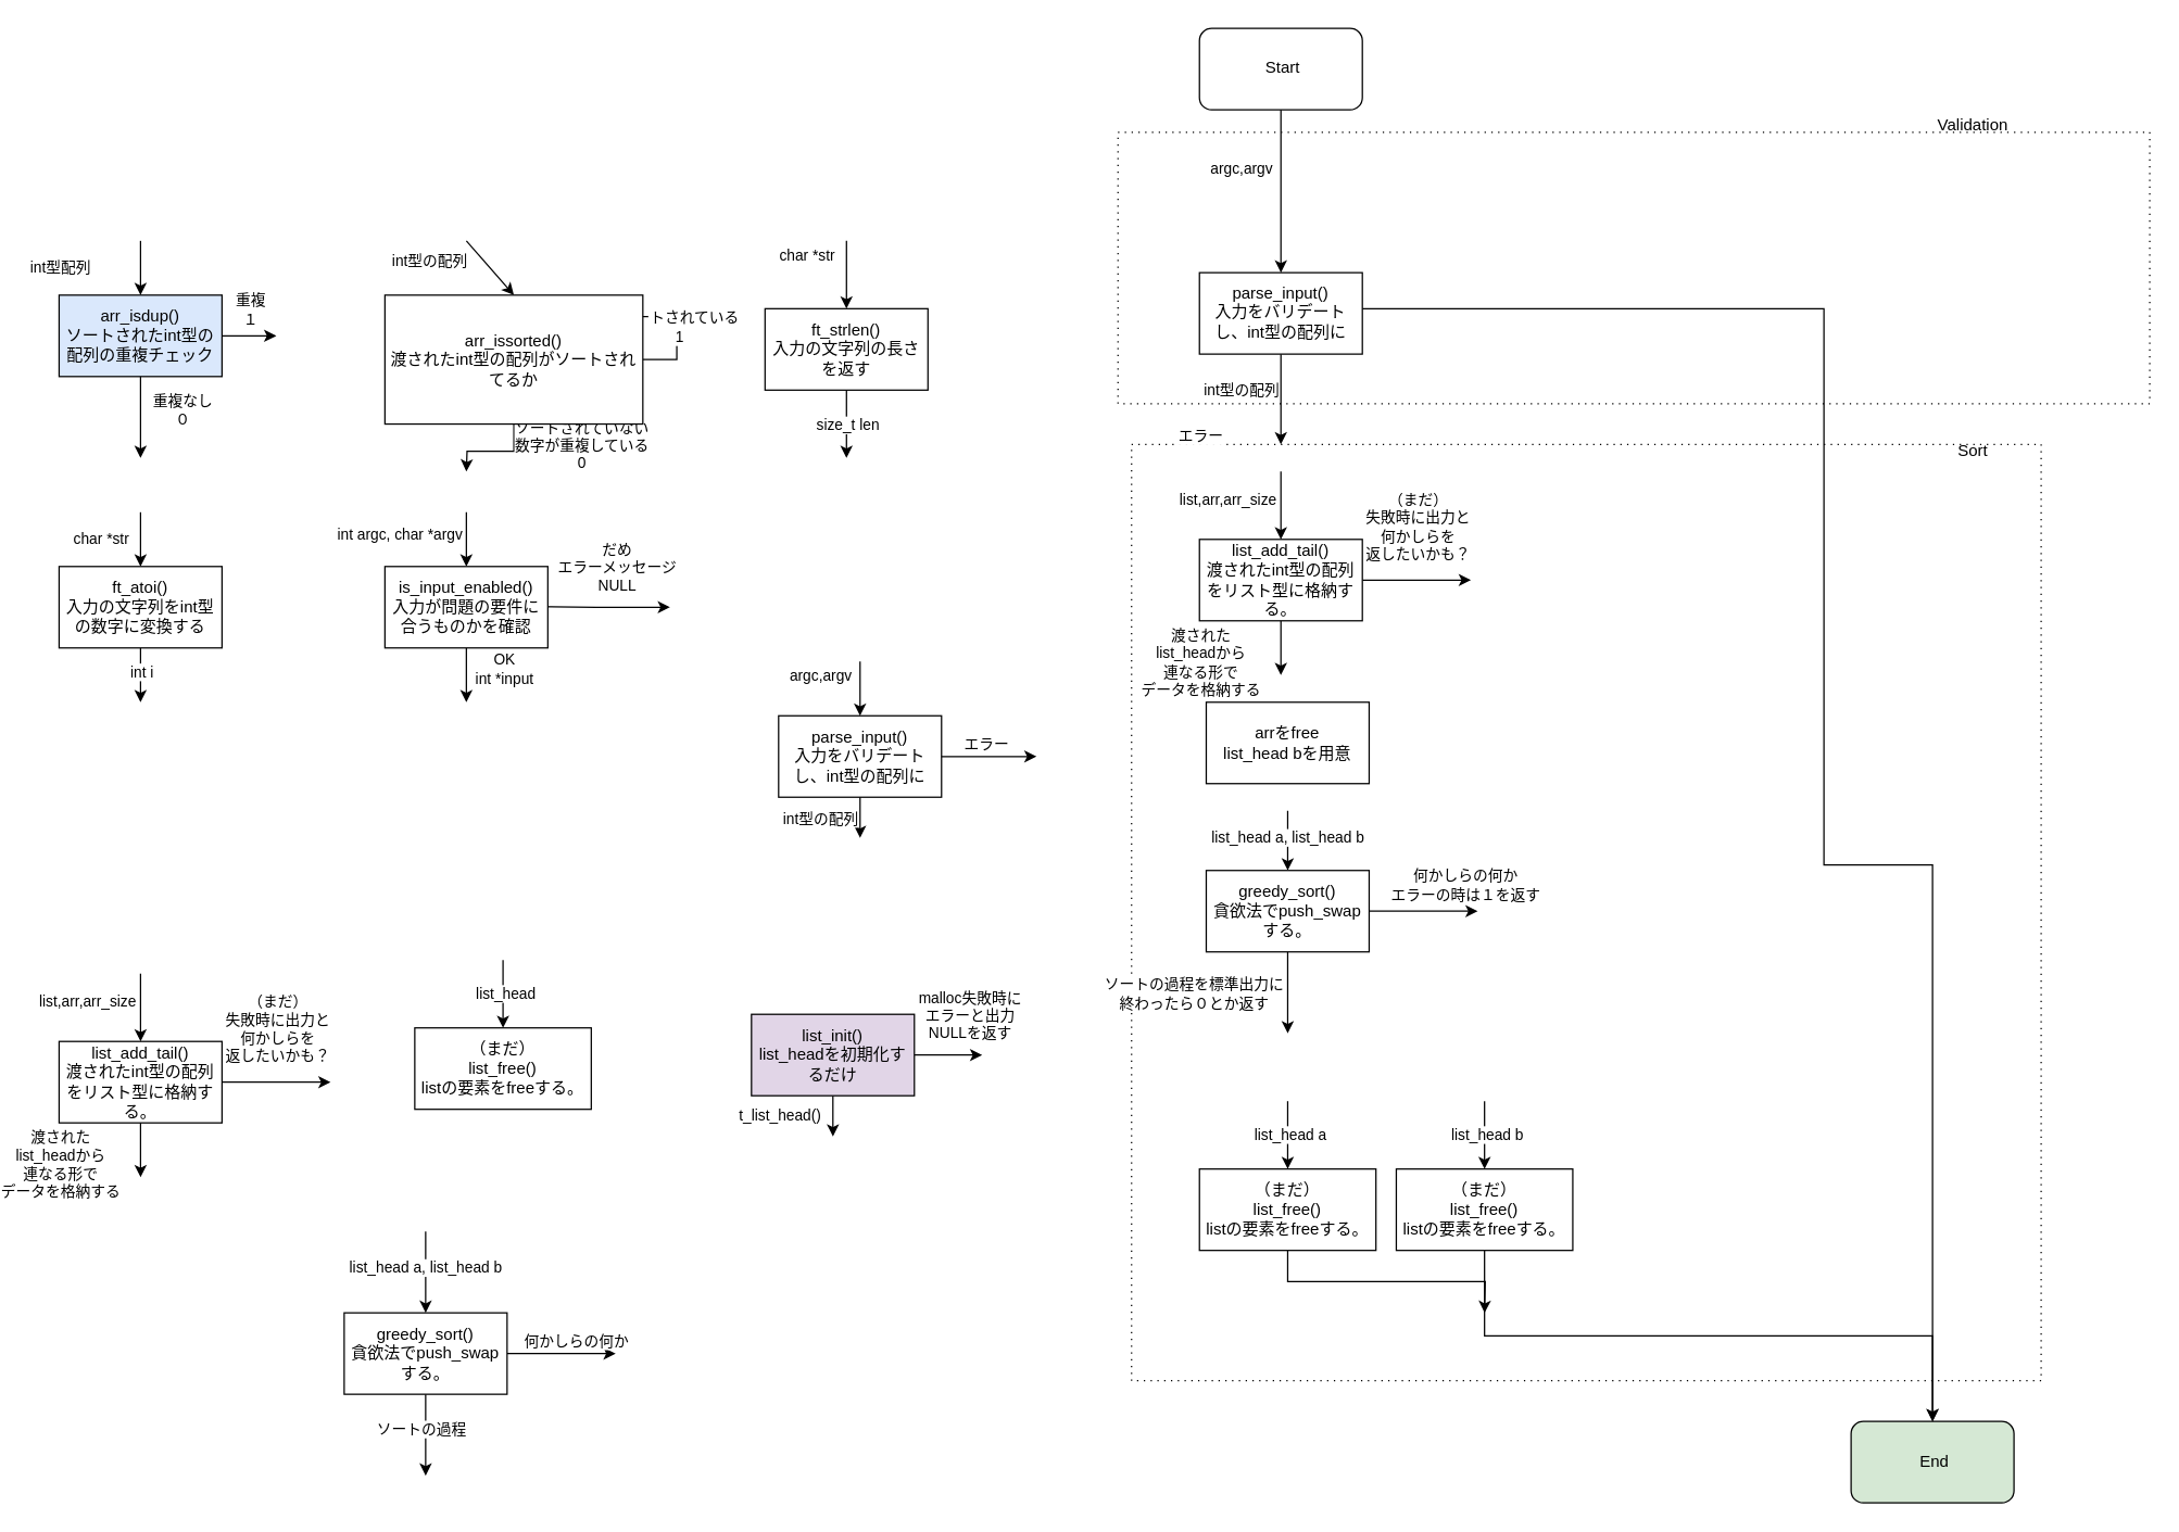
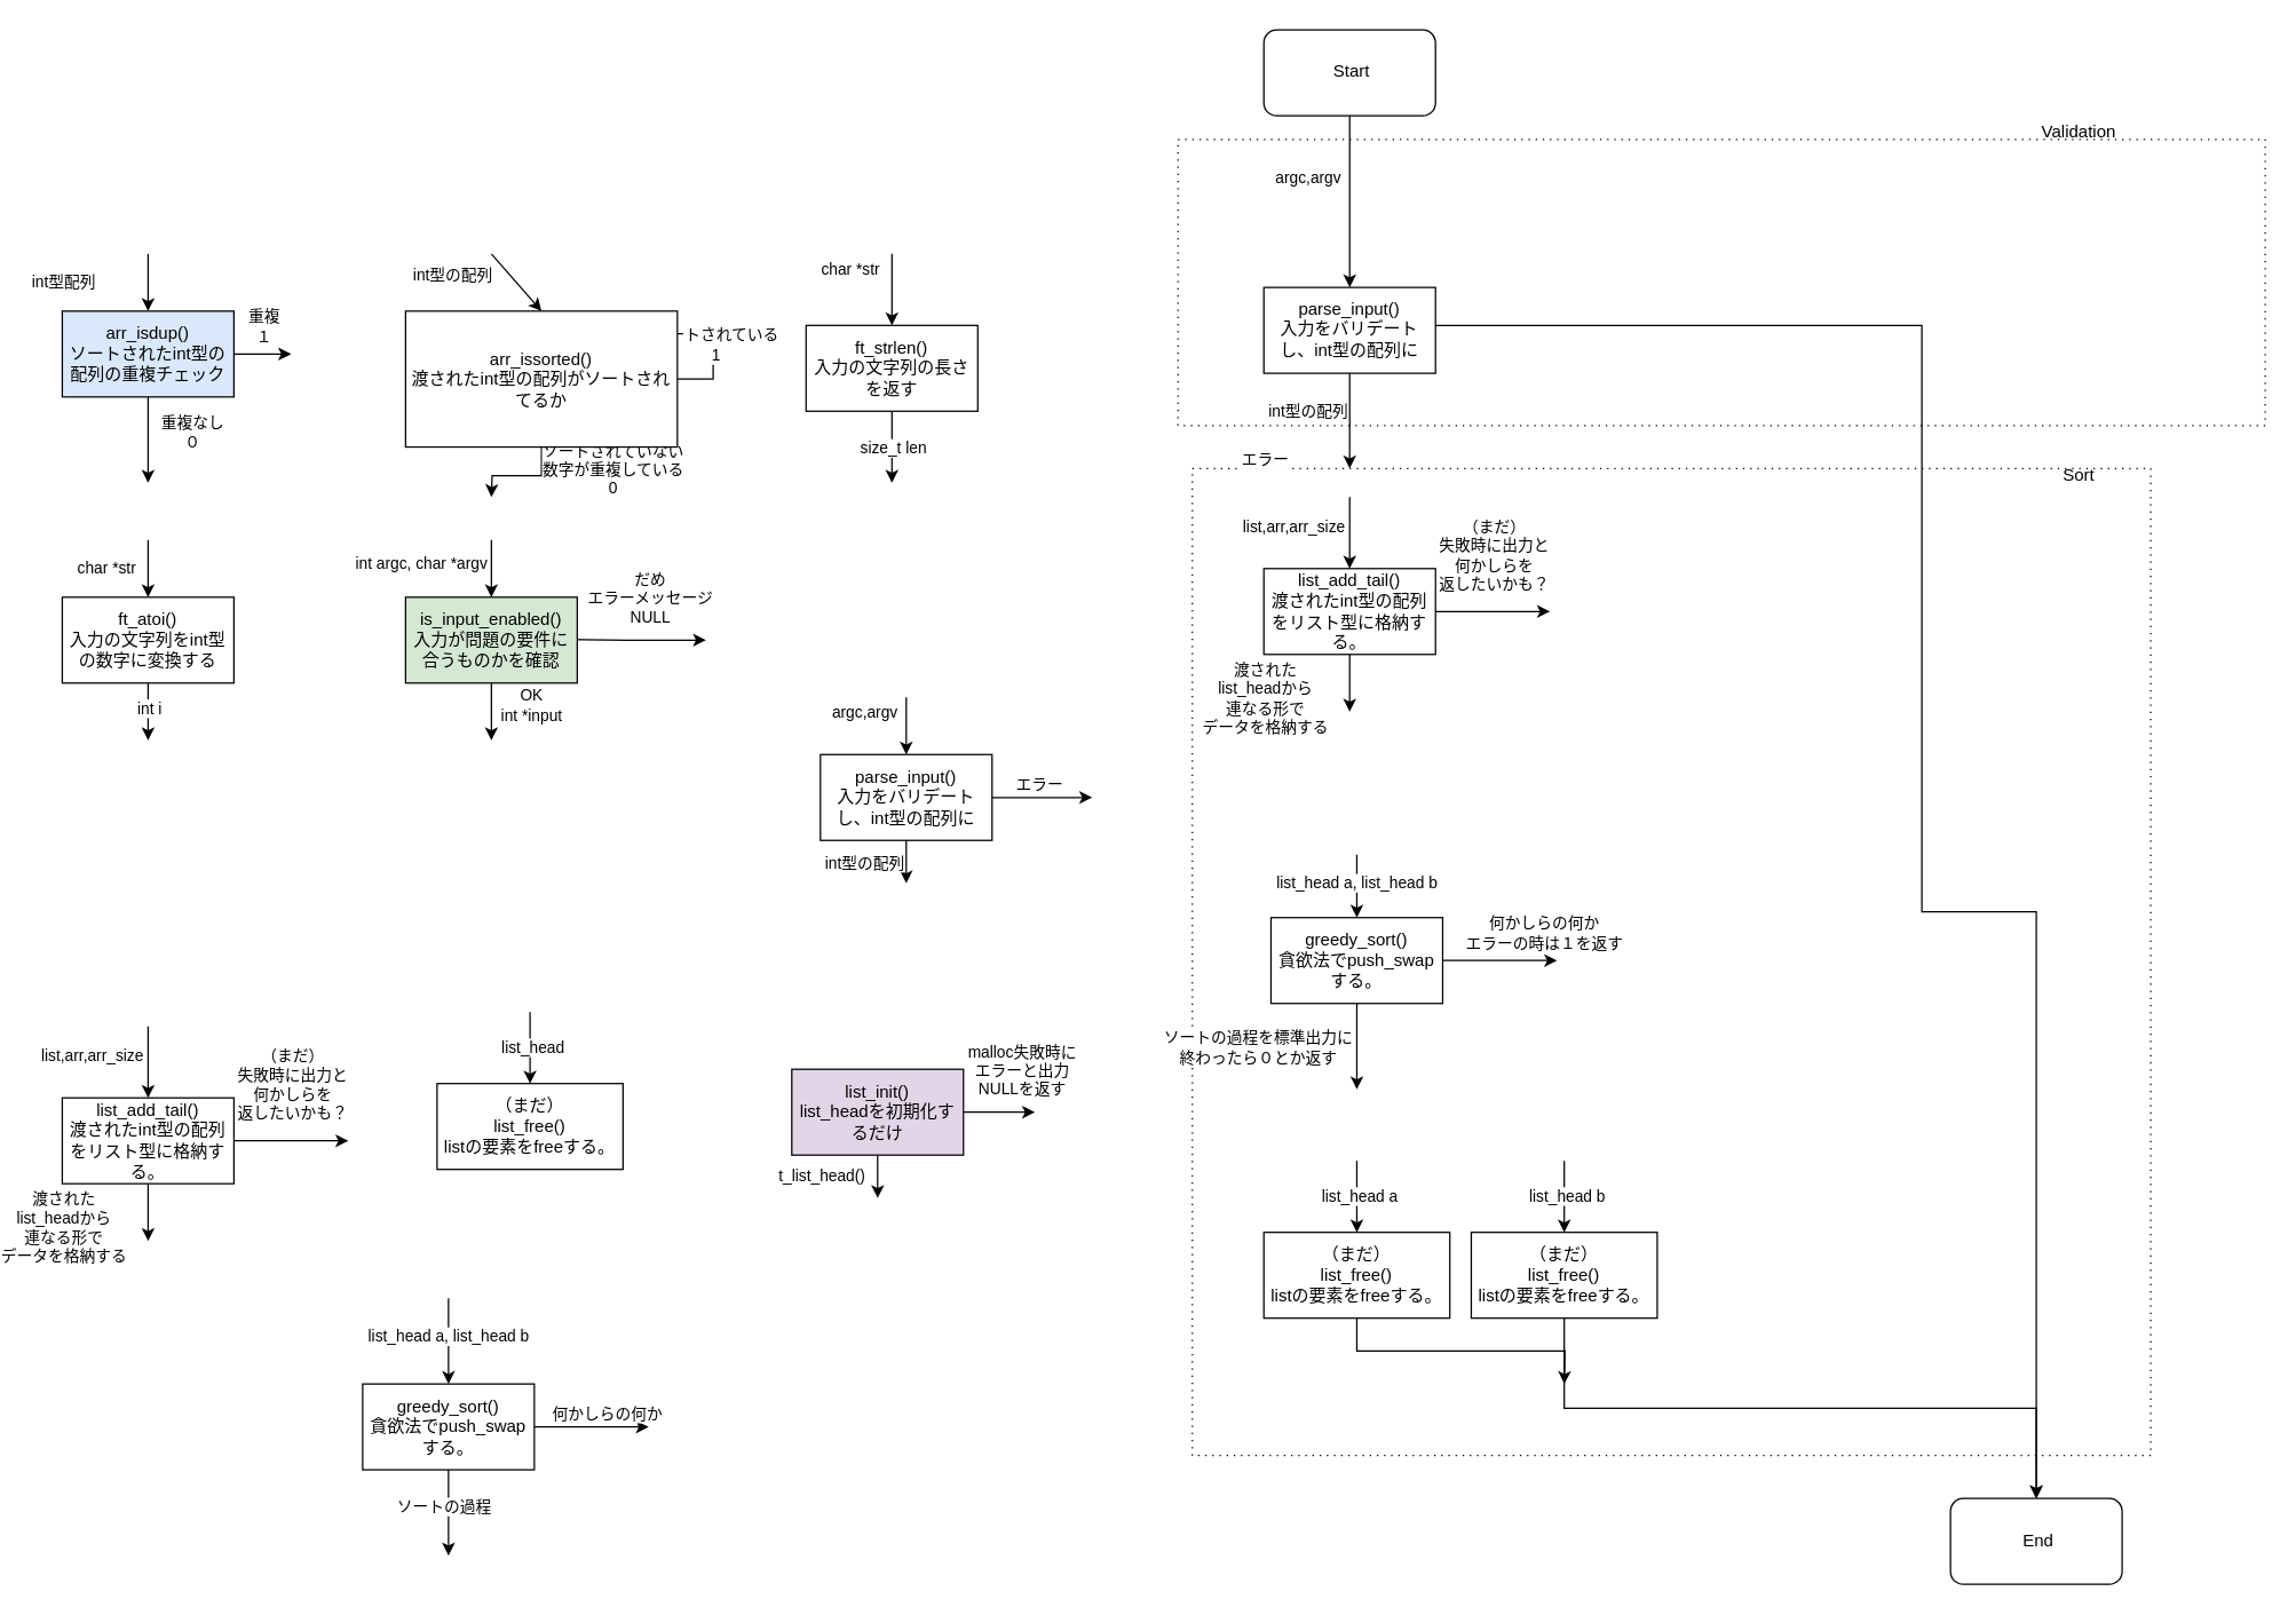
- <mxCell id="36" value="is_input_enabled()&lt;div&gt;入力が問題の要件に合うものかを確認&lt;/div&gt;" style="rounded=0;whiteSpace=wrap;html=1;" vertex="1" parent="1"><mxGeometry x="260" y="417" width="120" height="60" as="geometry" /></mxCell>
+ <mxCell id="36" value="is_input_enabled()&lt;div&gt;入力が問題の要件に合うものかを確認&lt;/div&gt;" style="rounded=0;whiteSpace=wrap;html=1;fillColor=#d5e8d4;" vertex="1" parent="1"><mxGeometry x="260" y="417" width="120" height="60" as="geometry" /></mxCell>
- <mxCell id="97" value="arrをfree&lt;div&gt;list_head bを用意&lt;/div&gt;" style="rounded=0;whiteSpace=wrap;html=1;" vertex="1" parent="1"><mxGeometry x="865" y="517" width="120" height="60" as="geometry" /></mxCell>
- <mxCell id="4" value="&amp;nbsp;End" style="rounded=1;whiteSpace=wrap;html=1;fillColor=#d5e8d4;" parent="1" vertex="1"><mxGeometry x="1340" y="1047" width="120" height="60" as="geometry" /></mxCell>
+ <mxCell id="4" value="&amp;nbsp;End" style="rounded=1;whiteSpace=wrap;html=1;" parent="1" vertex="1"><mxGeometry x="1340" y="1047" width="120" height="60" as="geometry" /></mxCell>
